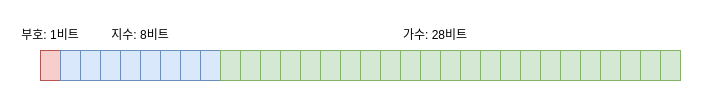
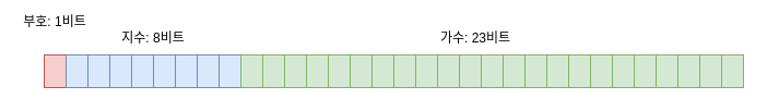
- <mxCell id="34" value="부호: 1비트" style="text;html=1;align=center;verticalAlign=middle;whiteSpace=wrap;rounded=0;" vertex="1" parent="1"><mxGeometry x="20" y="20" width="60" height="30" as="geometry" /></mxCell>
+ <mxCell id="34" value="부호: 1비트" style="text;html=1;align=center;verticalAlign=middle;whiteSpace=wrap;rounded=0;" vertex="1" parent="1"><mxGeometry x="20" y="5" width="60" height="30" as="geometry" /></mxCell>
- <mxCell id="36" value="가수: 28비트" style="text;html=1;align=center;verticalAlign=middle;whiteSpace=wrap;rounded=0;" vertex="1" parent="1"><mxGeometry x="400" y="20" width="70" height="30" as="geometry" /></mxCell>
+ <mxCell id="36" value="가수: 23비트" style="text;html=1;align=center;verticalAlign=middle;whiteSpace=wrap;rounded=0;" vertex="1" parent="1"><mxGeometry x="400" y="20" width="70" height="30" as="geometry" /></mxCell>
